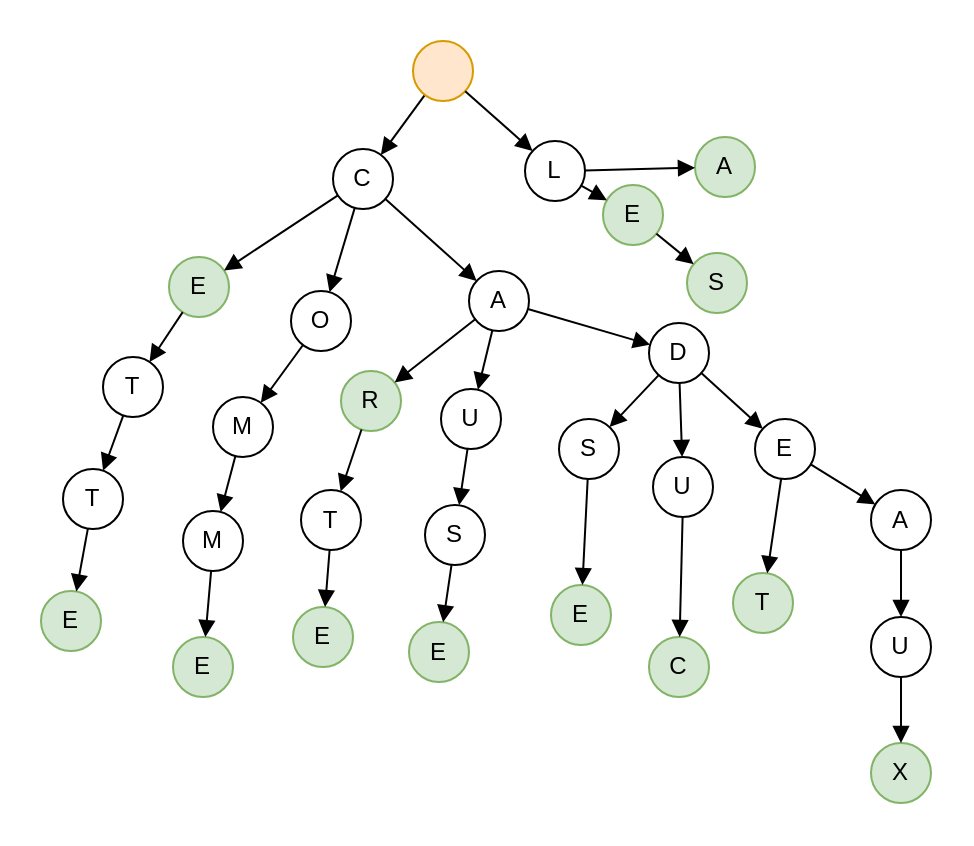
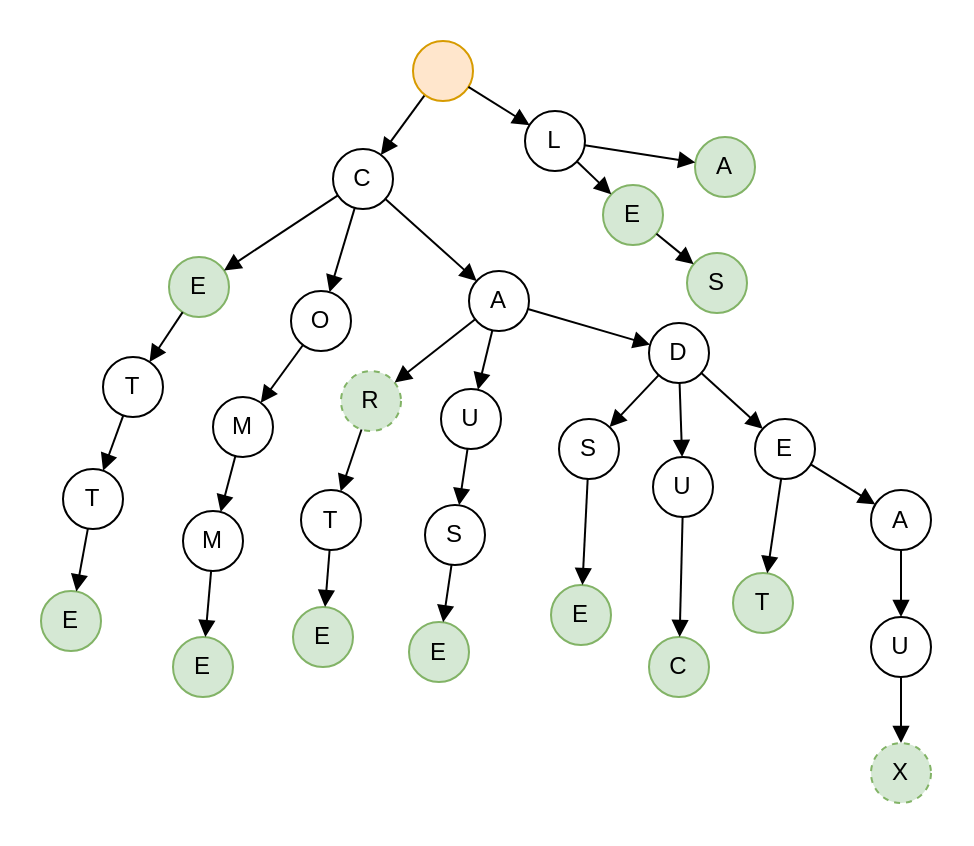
- <mxCell id="50" value="L" style="ellipse;whiteSpace=wrap;html=1;aspect=fixed;" parent="1" vertex="1"><mxGeometry x="262" y="70" width="30" height="30" as="geometry" /></mxCell>
+ <mxCell id="50" value="L" style="ellipse;whiteSpace=wrap;html=1;aspect=fixed;" parent="1" vertex="1"><mxGeometry x="262" y="55" width="30" height="30" as="geometry" /></mxCell>
- <mxCell id="23" value="R" style="ellipse;whiteSpace=wrap;html=1;aspect=fixed;fillColor=#d5e8d4;strokeColor=#82b366;" parent="1" vertex="1"><mxGeometry x="170" y="185" width="30" height="30" as="geometry" /></mxCell>
+ <mxCell id="23" value="R" style="ellipse;whiteSpace=wrap;html=1;aspect=fixed;fillColor=#d5e8d4;strokeColor=#82b366;dashed=1;" parent="1" vertex="1"><mxGeometry x="170" y="185" width="30" height="30" as="geometry" /></mxCell>
- <mxCell id="53" value="X" style="ellipse;whiteSpace=wrap;html=1;aspect=fixed;fillColor=#d5e8d4;strokeColor=#82b366;" parent="1" vertex="1"><mxGeometry x="435" y="371" width="30" height="30" as="geometry" /></mxCell>
+ <mxCell id="53" value="X" style="ellipse;whiteSpace=wrap;html=1;aspect=fixed;fillColor=#d5e8d4;strokeColor=#82b366;dashed=1;" parent="1" vertex="1"><mxGeometry x="435" y="371" width="30" height="30" as="geometry" /></mxCell>
